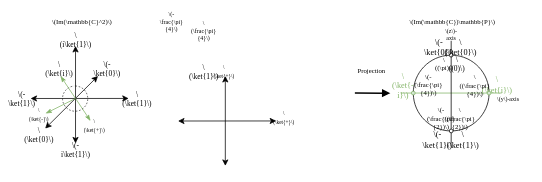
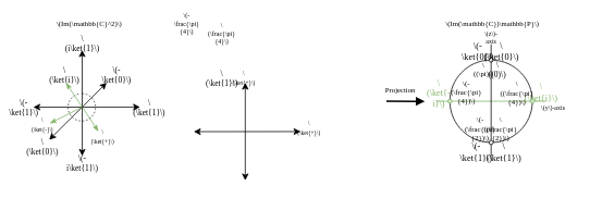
- <mxCell id="16" value="&lt;span style=&quot;text-wrap-mode: nowrap;&quot;&gt;&lt;font style=&quot;font-size: 9px;&quot;&gt;Projection&lt;/font&gt;&lt;/span&gt;" style="whiteSpace=wrap;html=1;fillColor=none;strokeColor=none;fontFamily=Times New Roman;" vertex="1" parent="14"><mxGeometry x="5" y="64.13" width="40.76" height="16.86" as="geometry" /></mxCell>
+ <mxCell id="16" value="&lt;span style=&quot;text-wrap-mode: nowrap;&quot;&gt;&lt;font style=&quot;font-size: 9px;&quot;&gt;Projection&lt;/font&gt;&lt;/span&gt;" style="whiteSpace=wrap;html=1;fillColor=none;strokeColor=none;fontFamily=Times New Roman;" vertex="1" parent="14"><mxGeometry y="79.13" width="40.76" height="16.86" as="geometry" /></mxCell>
